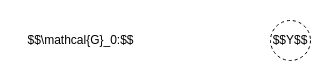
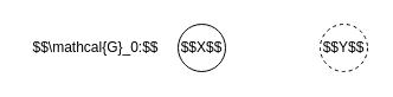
+ <mxCell id="3" value="$$X$$" style="ellipse;whiteSpace=wrap;html=1;" vertex="1" parent="1"><mxGeometry x="150" y="20" width="40" height="40" as="geometry" /></mxCell>
